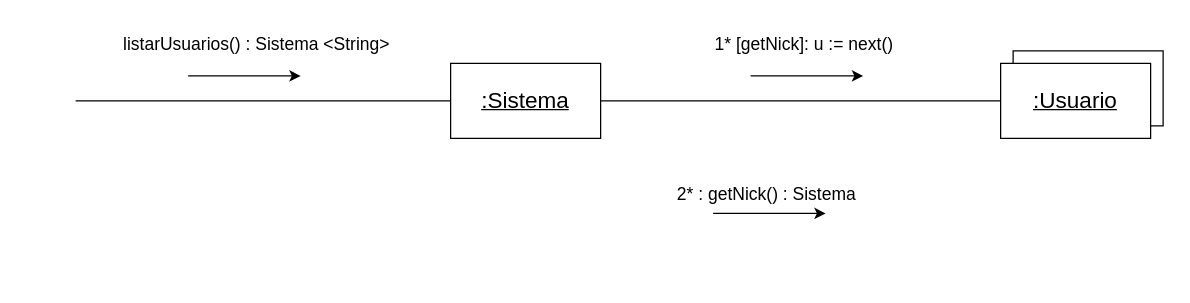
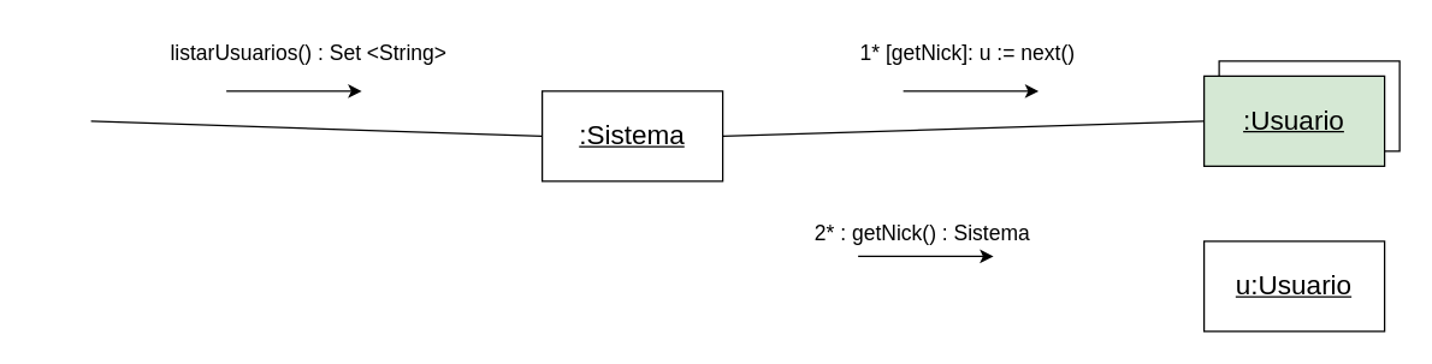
- <mxCell id="4" value="&lt;font style=&quot;font-size: 14px;&quot;&gt;listarUsuarios() : Sistema &amp;lt;String&amp;gt;&lt;/font&gt;" style="text;html=1;strokeColor=none;fillColor=none;align=center;verticalAlign=middle;whiteSpace=wrap;rounded=0;" vertex="1" parent="1"><mxGeometry x="20" y="20" width="370" height="30" as="geometry" /></mxCell>
+ <mxCell id="4" value="&lt;font style=&quot;font-size: 14px;&quot;&gt;listarUsuarios() : Set &amp;lt;String&amp;gt;&lt;/font&gt;" style="text;html=1;strokeColor=none;fillColor=none;align=center;verticalAlign=middle;whiteSpace=wrap;rounded=0;" vertex="1" parent="1"><mxGeometry x="20" y="20" width="370" height="30" as="geometry" /></mxCell>
- <mxCell id="2" value="&lt;font style=&quot;font-size: 18px;&quot;&gt;&lt;u&gt;:Sistema&lt;/u&gt;&lt;/font&gt;" style="rounded=0;whiteSpace=wrap;html=1;" vertex="1" parent="1"><mxGeometry x="360" y="50" width="120" height="60" as="geometry" /></mxCell>
+ <mxCell id="2" value="&lt;font style=&quot;font-size: 18px;&quot;&gt;&lt;u&gt;:Sistema&lt;/u&gt;&lt;/font&gt;" style="rounded=0;whiteSpace=wrap;html=1;" vertex="1" parent="1"><mxGeometry x="360" y="60" width="120" height="60" as="geometry" /></mxCell>
- <mxCell id="9" value="&lt;font style=&quot;font-size: 18px;&quot;&gt;&lt;u&gt;:Usuario&lt;/u&gt;&lt;/font&gt;" style="rounded=0;whiteSpace=wrap;html=1;" vertex="1" parent="1"><mxGeometry x="800" y="50" width="120" height="60" as="geometry" /></mxCell>
+ <mxCell id="9" value="&lt;font style=&quot;font-size: 18px;&quot;&gt;&lt;u&gt;:Usuario&lt;/u&gt;&lt;/font&gt;" style="rounded=0;whiteSpace=wrap;html=1;fillColor=#d5e8d4;" vertex="1" parent="1"><mxGeometry x="800" y="50" width="120" height="60" as="geometry" /></mxCell>
+ <mxCell id="11" value="&lt;font style=&quot;font-size: 18px;&quot;&gt;&lt;u&gt;u:Usuario&lt;/u&gt;&lt;/font&gt;" style="rounded=0;whiteSpace=wrap;html=1;" vertex="1" parent="1"><mxGeometry x="800" y="160" width="120" height="60" as="geometry" /></mxCell>
